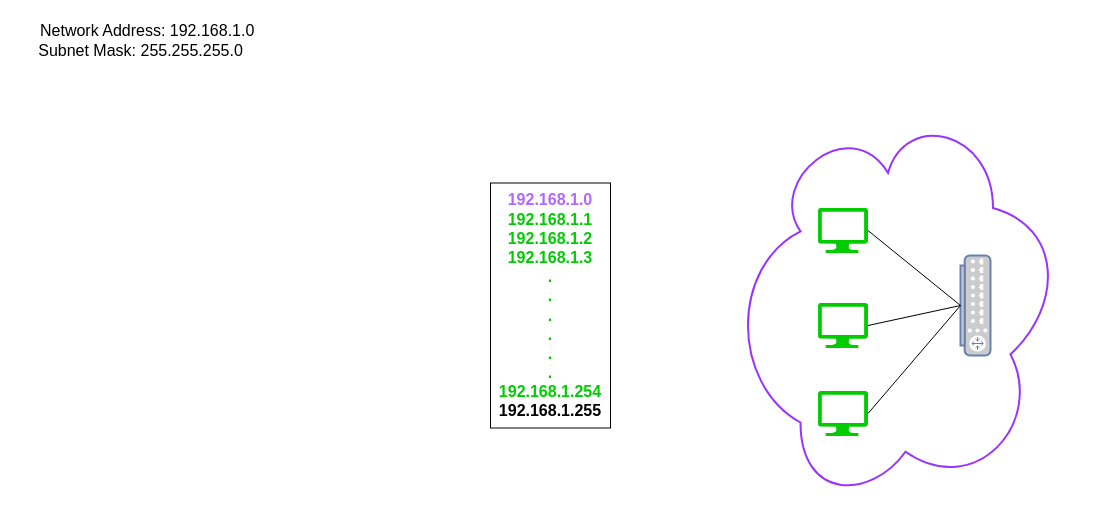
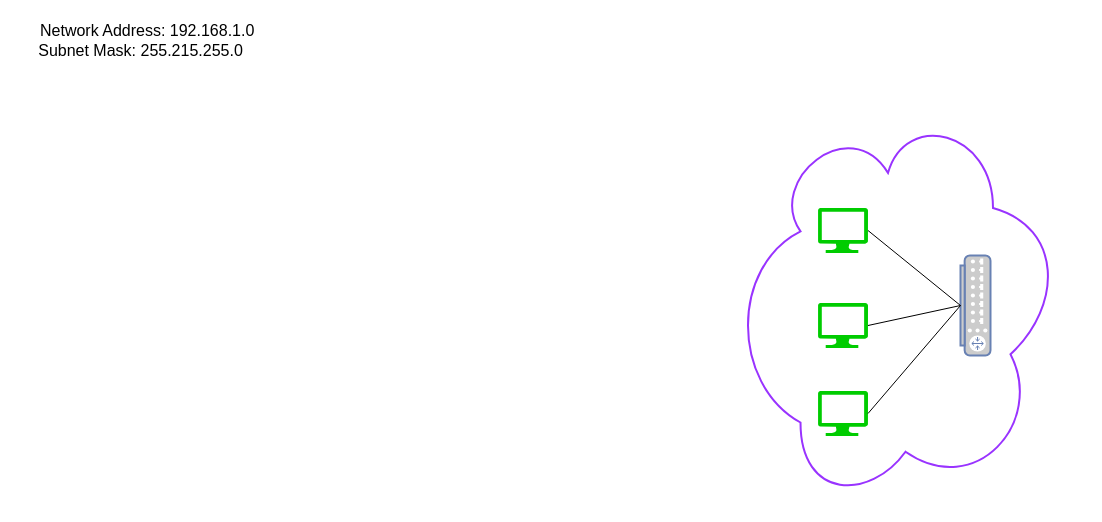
- <mxCell id="3" value="&amp;nbsp; &amp;nbsp;Network Address: 192.168.1.0&lt;br style=&quot;font-size: 16px;&quot;&gt;Subnet Mask: 255.255.255.0" style="text;html=1;align=center;verticalAlign=middle;resizable=0;points=[];autosize=1;fontSize=16;" vertex="1" parent="1"><mxGeometry x="20" y="20" width="240" height="40" as="geometry" /></mxCell>
+ <mxCell id="3" value="&amp;nbsp; &amp;nbsp;Network Address: 192.168.1.0&lt;br style=&quot;font-size: 16px;&quot;&gt;Subnet Mask: 255.215.255.0" style="text;html=1;align=center;verticalAlign=middle;resizable=0;points=[];autosize=1;fontSize=16;" vertex="1" parent="1"><mxGeometry x="20" y="20" width="240" height="40" as="geometry" /></mxCell>
- <mxCell id="11" value="&lt;b&gt;&lt;font color=&quot;#b266ff&quot;&gt;192.168.1.0&lt;br&gt;&lt;/font&gt;&lt;font color=&quot;#00cc00&quot;&gt;&lt;span style=&quot;white-space: nowrap&quot;&gt;192.168.1.1&lt;br&gt;&lt;/span&gt;&lt;span style=&quot;white-space: nowrap&quot;&gt;192.168.1.2&lt;br&gt;&lt;/span&gt;&lt;span style=&quot;white-space: nowrap&quot;&gt;192.168.1.3&lt;br&gt;&lt;/span&gt;.&lt;br&gt;.&lt;br&gt;.&lt;br&gt;.&lt;br&gt;.&lt;br&gt;.&lt;br&gt;&lt;/font&gt;&lt;span style=&quot;white-space: nowrap&quot;&gt;&lt;font color=&quot;#00cc00&quot;&gt;192.168.1.254&lt;/font&gt;&lt;br&gt;&lt;/span&gt;&lt;span style=&quot;white-space: nowrap&quot;&gt;192.168.1.255&lt;/span&gt;&lt;/b&gt;" style="rounded=0;whiteSpace=wrap;html=1;fillColor=none;fontSize=16;" vertex="1" parent="1"><mxGeometry x="490" y="182.5" width="120" height="245" as="geometry" /></mxCell>
